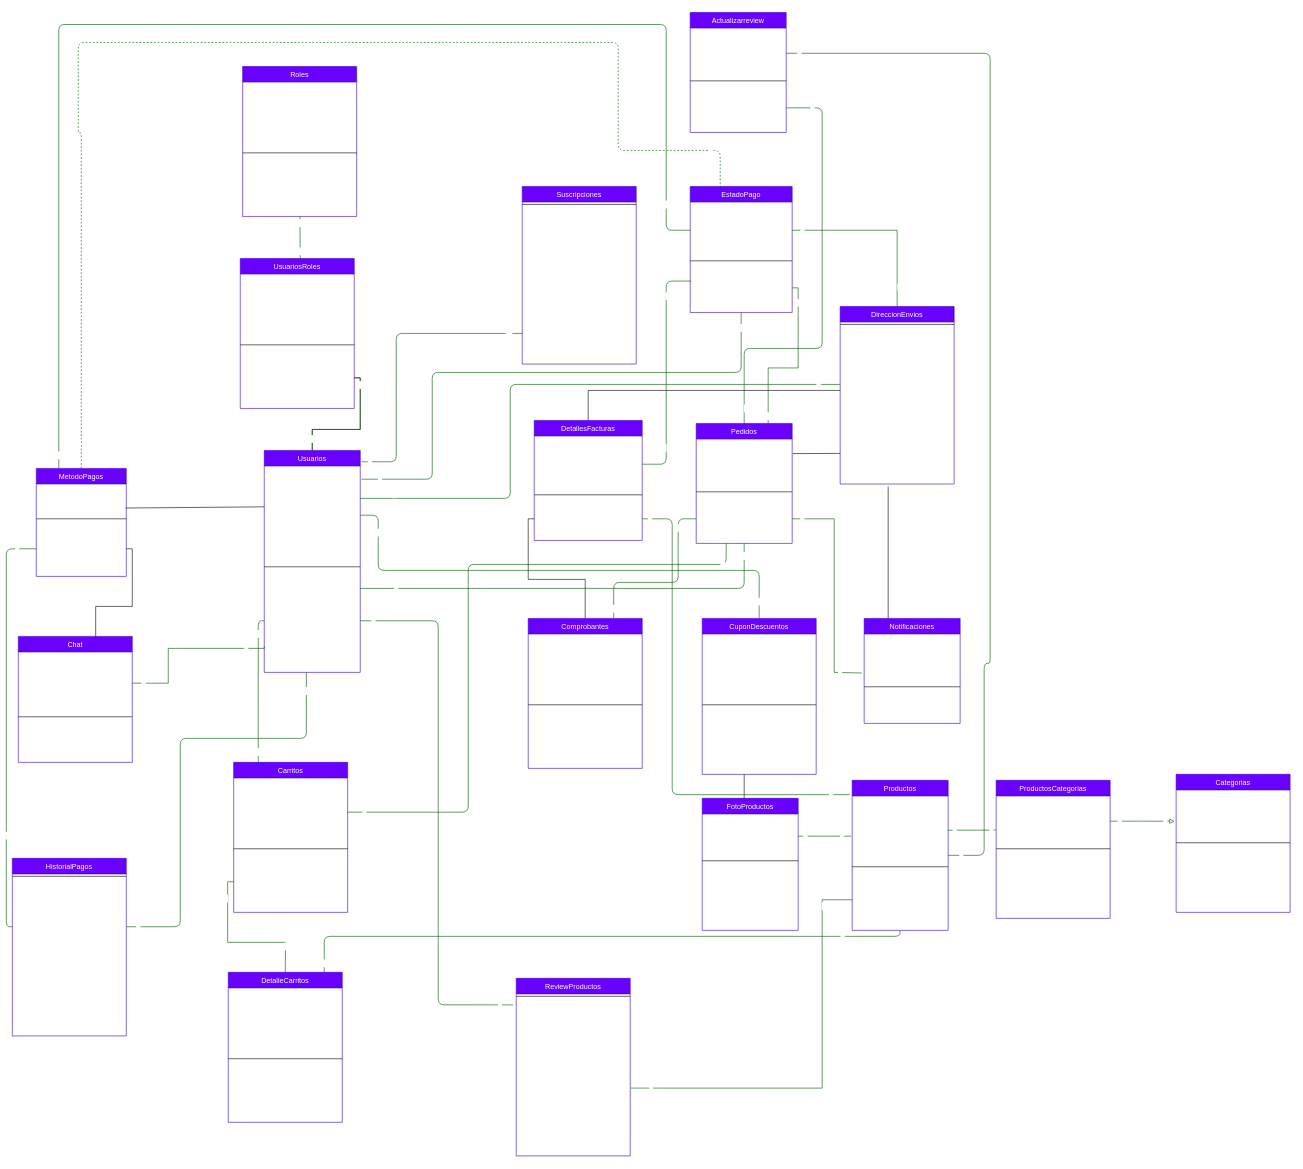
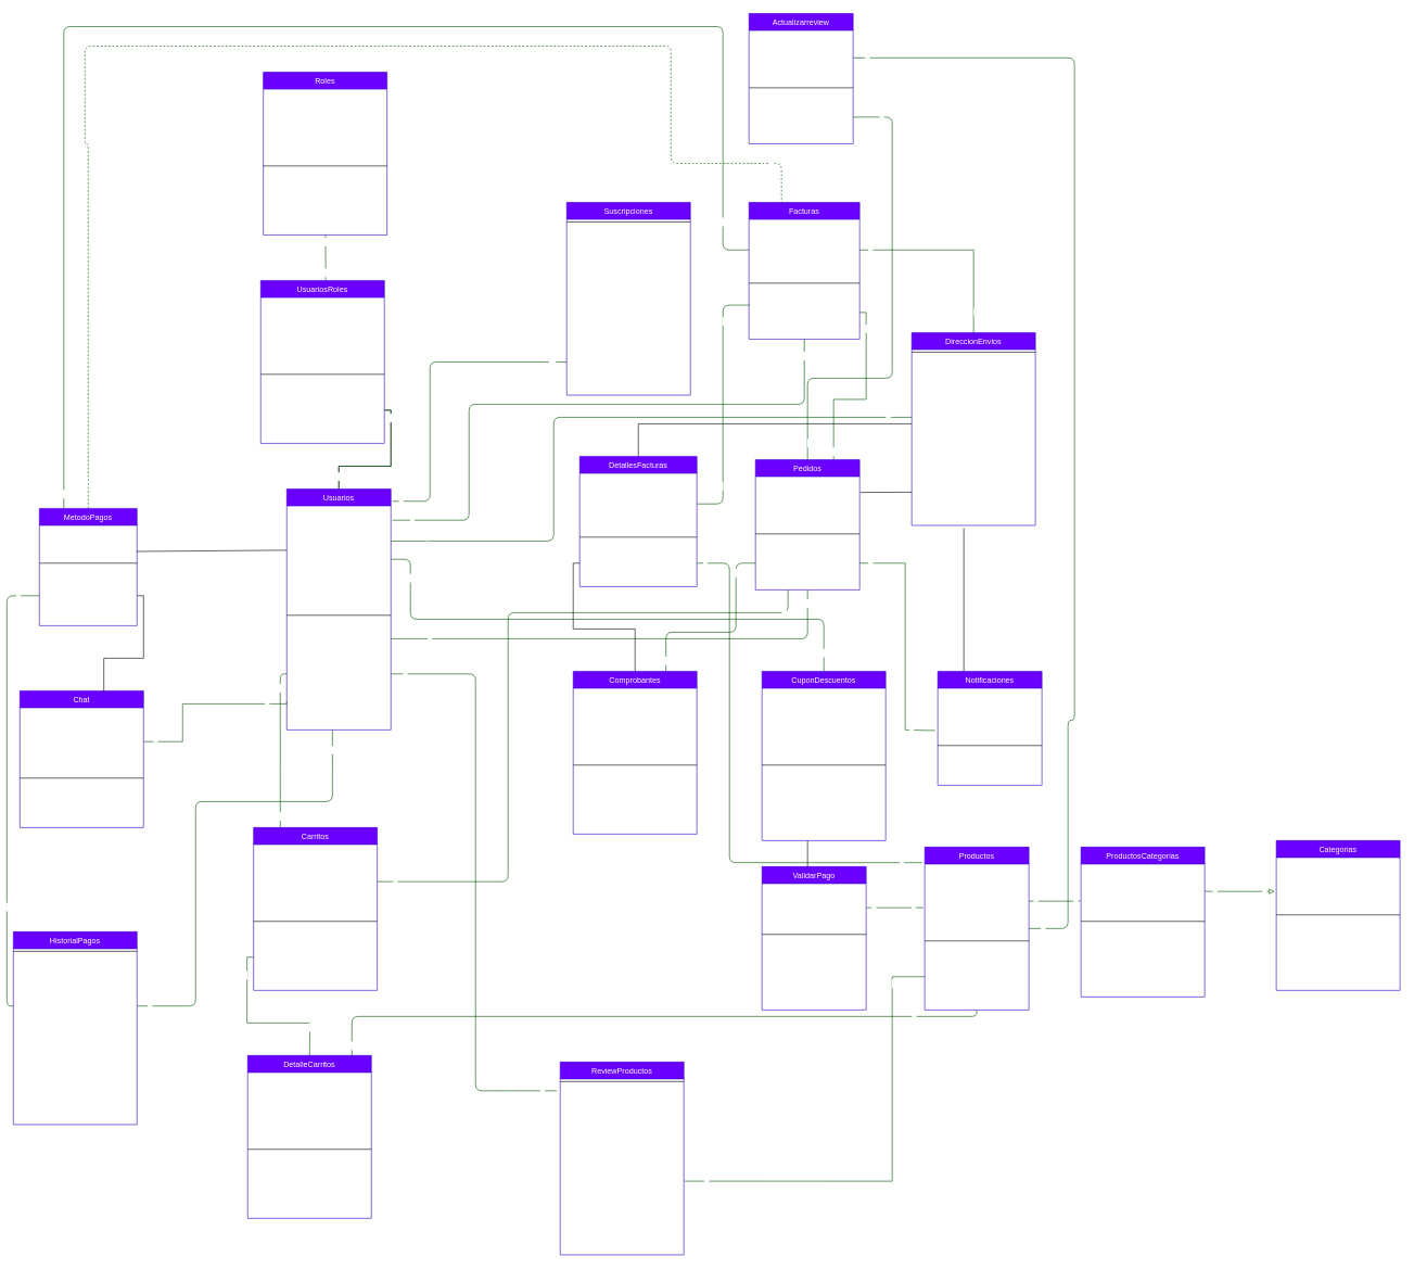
- <mxCell id="7" value="EstadoPago" style="swimlane;fontStyle=0;align=center;verticalAlign=top;childLayout=stackLayout;horizontal=1;startSize=26;horizontalStack=0;resizeParent=1;resizeLast=0;collapsible=1;marginBottom=0;rounded=0;shadow=0;strokeWidth=1;fontSize=12;fillColor=#6a00ff;fontColor=#FFFFFF;strokeColor=#3700CC;" vertex="1" parent="1"><mxGeometry x="1150" y="310" width="170" height="210" as="geometry"><mxRectangle x="550" y="140" width="160" height="26" as="alternateBounds" /></mxGeometry></mxCell>
+ <mxCell id="7" value="Facturas" style="swimlane;fontStyle=0;align=center;verticalAlign=top;childLayout=stackLayout;horizontal=1;startSize=26;horizontalStack=0;resizeParent=1;resizeLast=0;collapsible=1;marginBottom=0;rounded=0;shadow=0;strokeWidth=1;fontSize=12;fillColor=#6a00ff;fontColor=#FFFFFF;strokeColor=#3700CC;" vertex="1" parent="1"><mxGeometry x="1150" y="310" width="170" height="210" as="geometry"><mxRectangle x="550" y="140" width="160" height="26" as="alternateBounds" /></mxGeometry></mxCell>
- <mxCell id="41" value="FotoProductos" style="swimlane;fontStyle=0;align=center;verticalAlign=top;childLayout=stackLayout;horizontal=1;startSize=26;horizontalStack=0;resizeParent=1;resizeLast=0;collapsible=1;marginBottom=0;rounded=0;shadow=0;strokeWidth=1;fontSize=12;fillColor=#6a00ff;fontColor=#FFFFFF;strokeColor=#3700CC;" vertex="1" parent="1"><mxGeometry x="1170" y="1330" width="160" height="220" as="geometry"><mxRectangle x="550" y="140" width="160" height="26" as="alternateBounds" /></mxGeometry></mxCell>
+ <mxCell id="41" value="ValidarPago" style="swimlane;fontStyle=0;align=center;verticalAlign=top;childLayout=stackLayout;horizontal=1;startSize=26;horizontalStack=0;resizeParent=1;resizeLast=0;collapsible=1;marginBottom=0;rounded=0;shadow=0;strokeWidth=1;fontSize=12;fillColor=#6a00ff;fontColor=#FFFFFF;strokeColor=#3700CC;" vertex="1" parent="1"><mxGeometry x="1170" y="1330" width="160" height="220" as="geometry"><mxRectangle x="550" y="140" width="160" height="26" as="alternateBounds" /></mxGeometry></mxCell>
